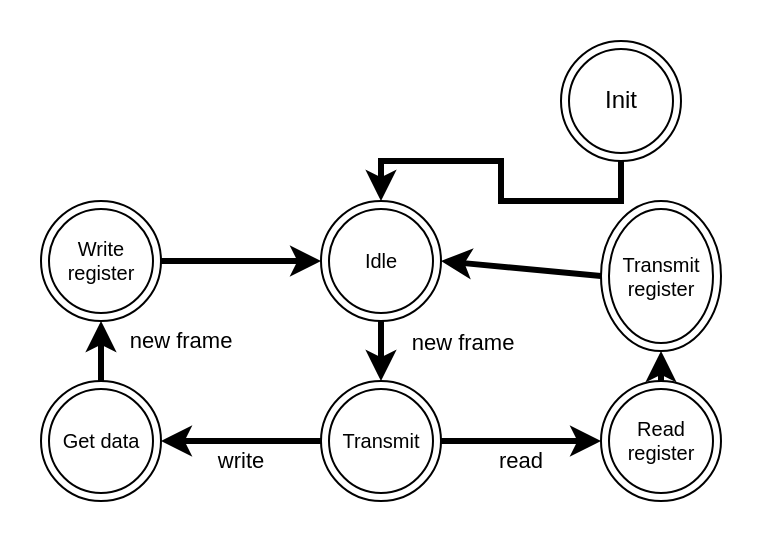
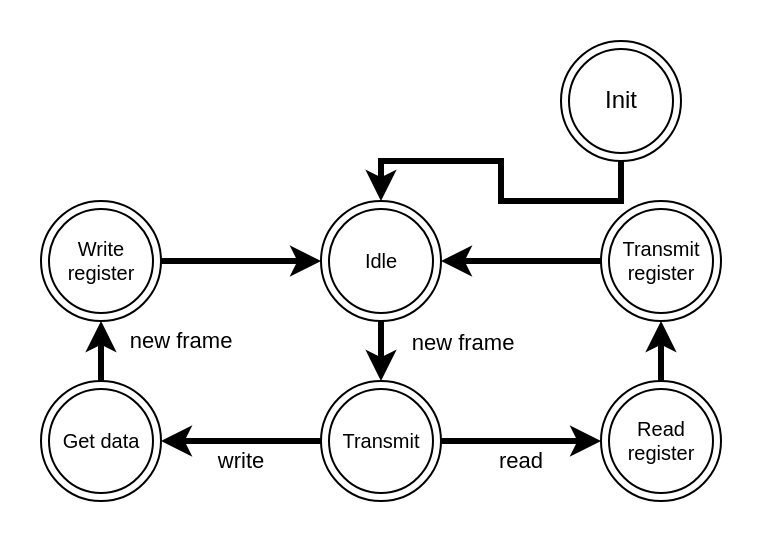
- <mxCell id="10" value="Transmit &lt;br&gt;register" style="ellipse;shape=doubleEllipse;html=1;dashed=0;whitespace=wrap;aspect=fixed;fontSize=10;" vertex="1" parent="1"><mxGeometry x="300" y="100" width="60" height="75" as="geometry" /></mxCell>
+ <mxCell id="10" value="Transmit &lt;br&gt;register" style="ellipse;shape=doubleEllipse;html=1;dashed=0;whitespace=wrap;aspect=fixed;fontSize=10;" vertex="1" parent="1"><mxGeometry x="300" y="100" width="60" height="60" as="geometry" /></mxCell>
